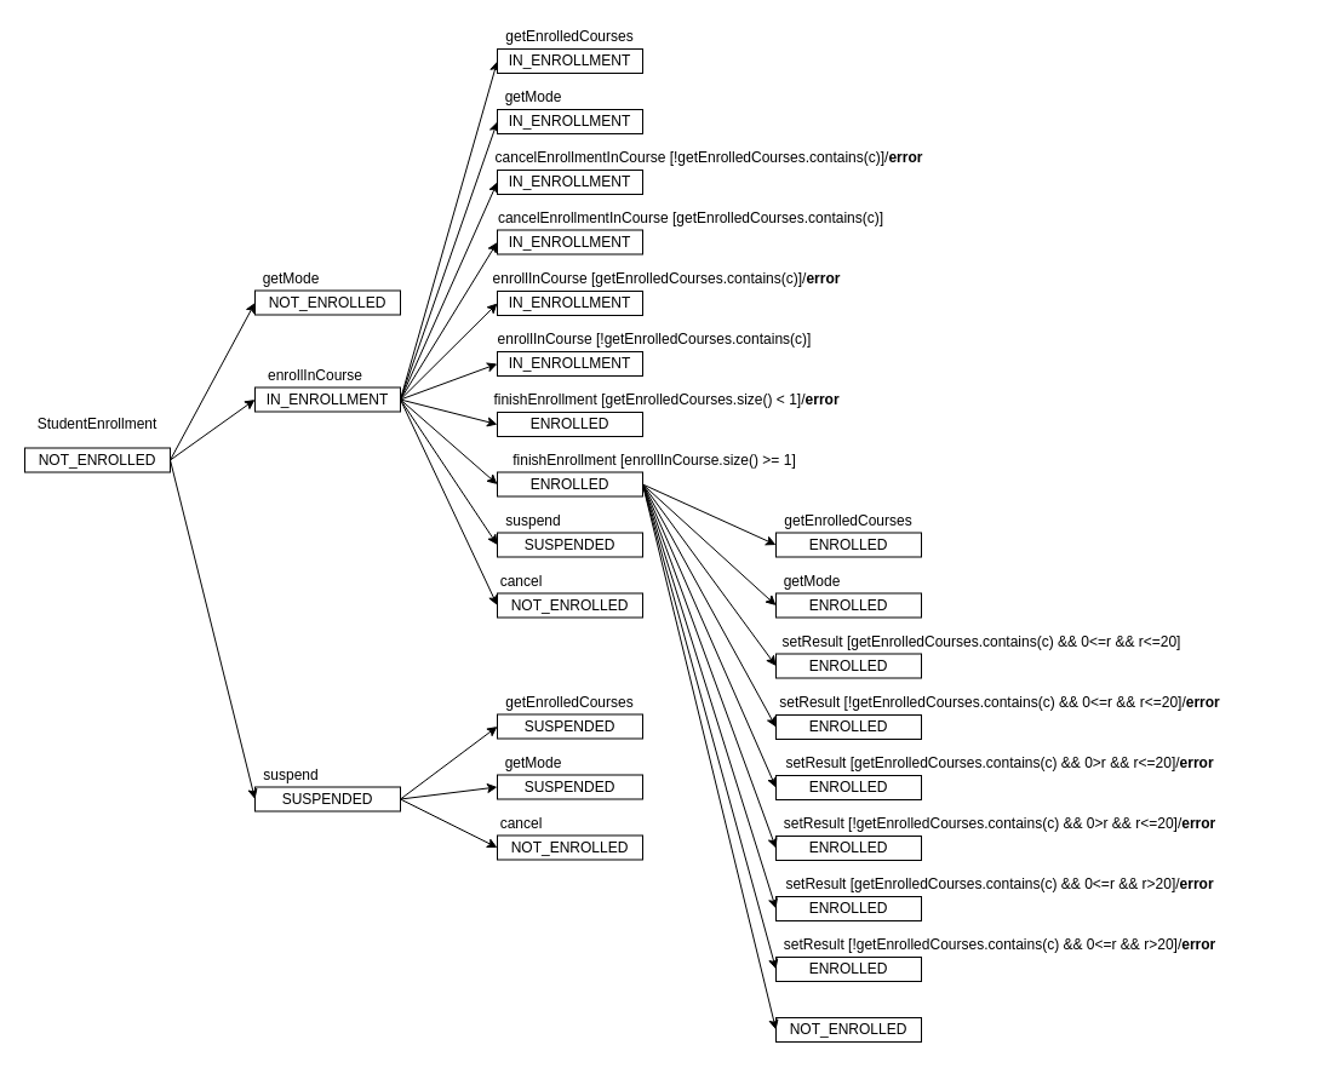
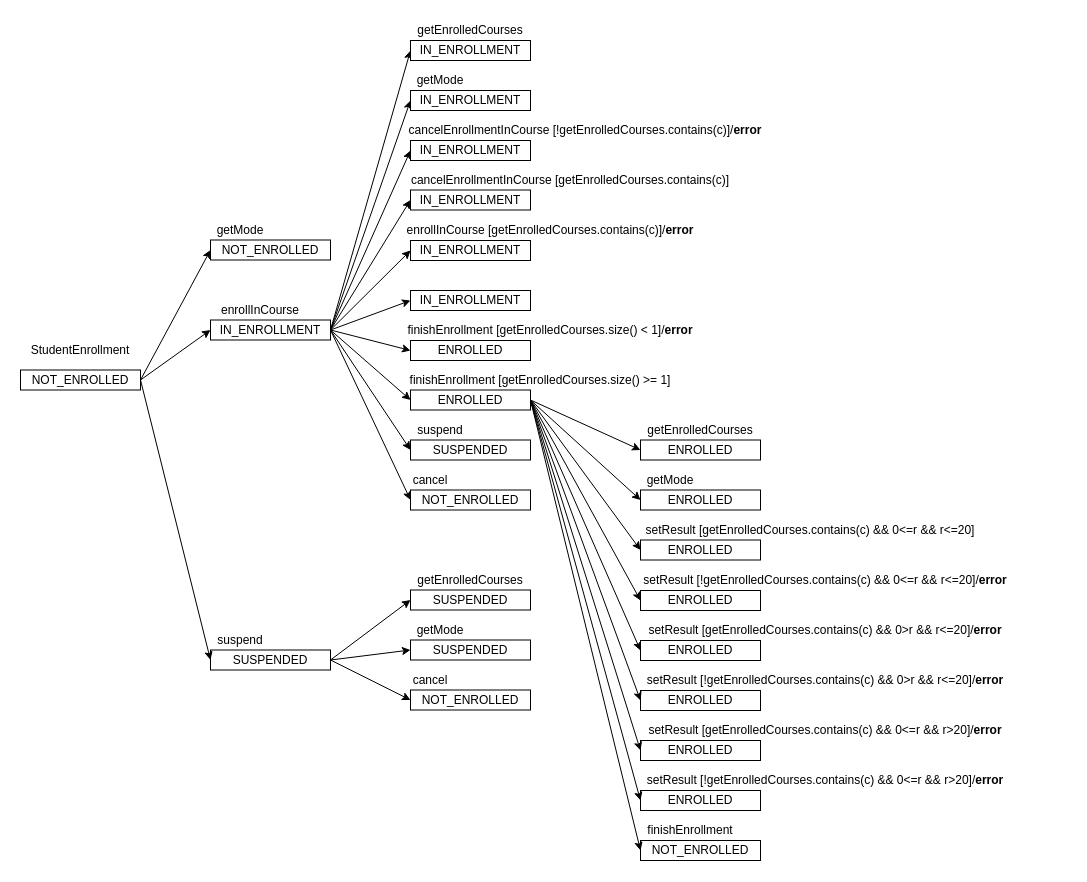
- <mxCell id="13" value="&lt;span&gt;enrollInCourse [!getEnrolledCourses.contains(c)]&lt;/span&gt;" style="text;html=1;strokeColor=none;fillColor=none;align=center;verticalAlign=middle;whiteSpace=wrap;rounded=0;" parent="1" vertex="1"><mxGeometry x="380" y="270" width="320" height="20" as="geometry" /></mxCell>
- <mxCell id="11" value="&lt;span&gt;finishEnrollment [enrollInCourse.size() &amp;gt;= 1]&lt;/span&gt;" style="text;html=1;strokeColor=none;fillColor=none;align=center;verticalAlign=middle;whiteSpace=wrap;rounded=0;" parent="1" vertex="1"><mxGeometry x="340" y="369.5" width="400" height="20" as="geometry" /></mxCell>
+ <mxCell id="11" value="&lt;span&gt;finishEnrollment [getEnrolledCourses.size() &amp;gt;= 1]&lt;/span&gt;" style="text;html=1;strokeColor=none;fillColor=none;align=center;verticalAlign=middle;whiteSpace=wrap;rounded=0;" parent="1" vertex="1"><mxGeometry x="340" y="369.5" width="400" height="20" as="geometry" /></mxCell>
+ <mxCell id="47" value="&lt;span&gt;finishEnrollment&lt;br&gt;&lt;/span&gt;" style="text;html=1;strokeColor=none;fillColor=none;align=center;verticalAlign=middle;whiteSpace=wrap;rounded=0;" parent="1" vertex="1"><mxGeometry x="640" y="820" width="100" height="20" as="geometry" /></mxCell>
